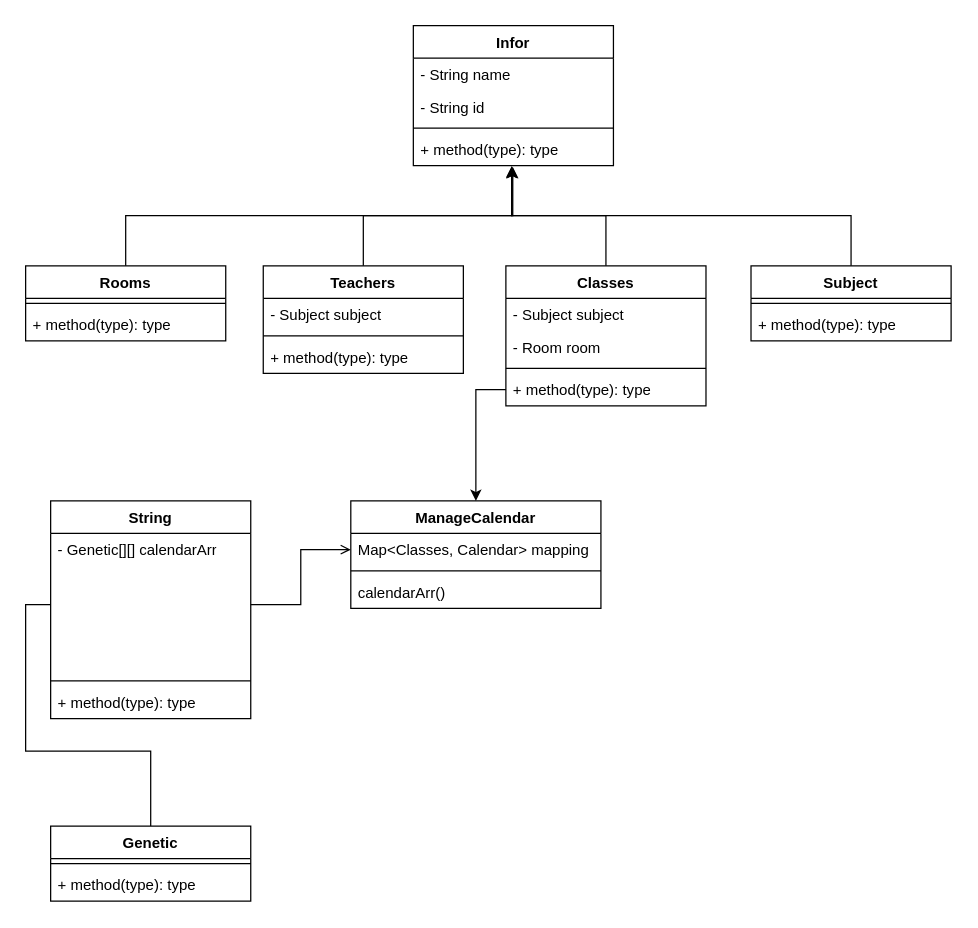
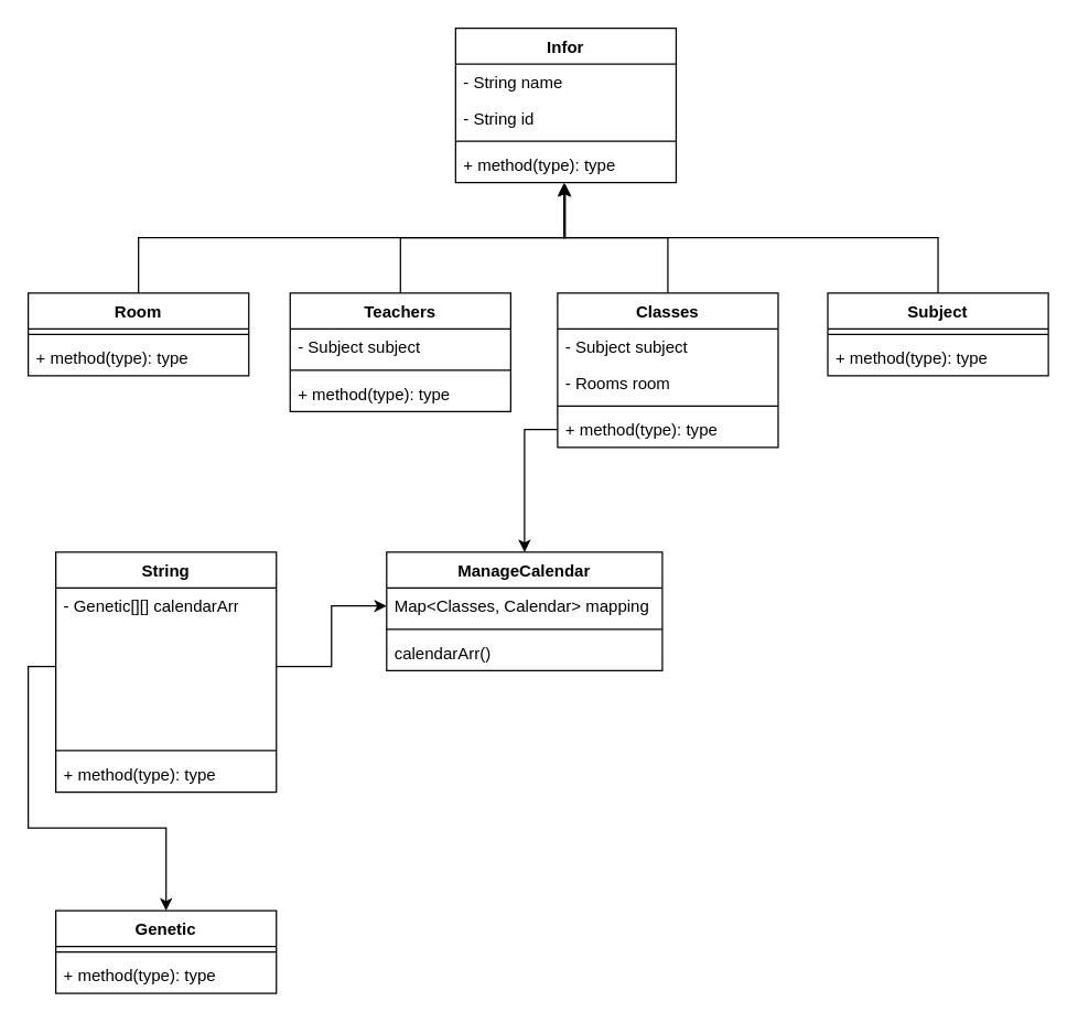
- <mxCell id="14" value="Rooms" style="swimlane;fontStyle=1;align=center;verticalAlign=top;childLayout=stackLayout;horizontal=1;startSize=26;horizontalStack=0;resizeParent=1;resizeParentMax=0;resizeLast=0;collapsible=1;marginBottom=0;whiteSpace=wrap;html=1;" vertex="1" parent="1"><mxGeometry x="20" y="212" width="160" height="60" as="geometry" /></mxCell>
+ <mxCell id="14" value="Room" style="swimlane;fontStyle=1;align=center;verticalAlign=top;childLayout=stackLayout;horizontal=1;startSize=26;horizontalStack=0;resizeParent=1;resizeParentMax=0;resizeLast=0;collapsible=1;marginBottom=0;whiteSpace=wrap;html=1;" vertex="1" parent="1"><mxGeometry x="20" y="212" width="160" height="60" as="geometry" /></mxCell>
- <mxCell id="19" value="- Room room" style="text;strokeColor=none;fillColor=none;align=left;verticalAlign=top;spacingLeft=4;spacingRight=4;overflow=hidden;rotatable=0;points=[[0,0.5],[1,0.5]];portConstraint=eastwest;whiteSpace=wrap;html=1;" vertex="1" parent="17"><mxGeometry y="52" width="160" height="26" as="geometry" /></mxCell>
+ <mxCell id="19" value="- Rooms room" style="text;strokeColor=none;fillColor=none;align=left;verticalAlign=top;spacingLeft=4;spacingRight=4;overflow=hidden;rotatable=0;points=[[0,0.5],[1,0.5]];portConstraint=eastwest;whiteSpace=wrap;html=1;" vertex="1" parent="17"><mxGeometry y="52" width="160" height="26" as="geometry" /></mxCell>
- <mxCell id="34" style="edgeStyle=orthogonalEdgeStyle;rounded=0;orthogonalLoop=1;jettySize=auto;html=1;exitX=1;exitY=0.5;exitDx=0;exitDy=0;entryX=0;entryY=0.5;entryDx=0;entryDy=0;endArrow=open;" edge="1" parent="1" source="27" target="31"><mxGeometry relative="1" as="geometry"><mxPoint x="220" y="440" as="targetPoint" /></mxGeometry></mxCell>
+ <mxCell id="34" style="edgeStyle=orthogonalEdgeStyle;rounded=0;orthogonalLoop=1;jettySize=auto;html=1;exitX=1;exitY=0.5;exitDx=0;exitDy=0;entryX=0;entryY=0.5;entryDx=0;entryDy=0;" edge="1" parent="1" source="27" target="31"><mxGeometry relative="1" as="geometry"><mxPoint x="220" y="440" as="targetPoint" /></mxGeometry></mxCell>
- <mxCell id="39" style="edgeStyle=orthogonalEdgeStyle;rounded=0;orthogonalLoop=1;jettySize=auto;html=1;exitX=0;exitY=0.5;exitDx=0;exitDy=0;endArrow=none;" edge="1" parent="1" source="27" target="36"><mxGeometry relative="1" as="geometry"><Array as="points"><mxPoint x="20" y="483" /><mxPoint x="20" y="600" /><mxPoint x="120" y="600" /></Array></mxGeometry></mxCell>
+ <mxCell id="39" style="edgeStyle=orthogonalEdgeStyle;rounded=0;orthogonalLoop=1;jettySize=auto;html=1;exitX=0;exitY=0.5;exitDx=0;exitDy=0;" edge="1" parent="1" source="27" target="36"><mxGeometry relative="1" as="geometry"><Array as="points"><mxPoint x="20" y="483" /><mxPoint x="20" y="600" /><mxPoint x="120" y="600" /></Array></mxGeometry></mxCell>
